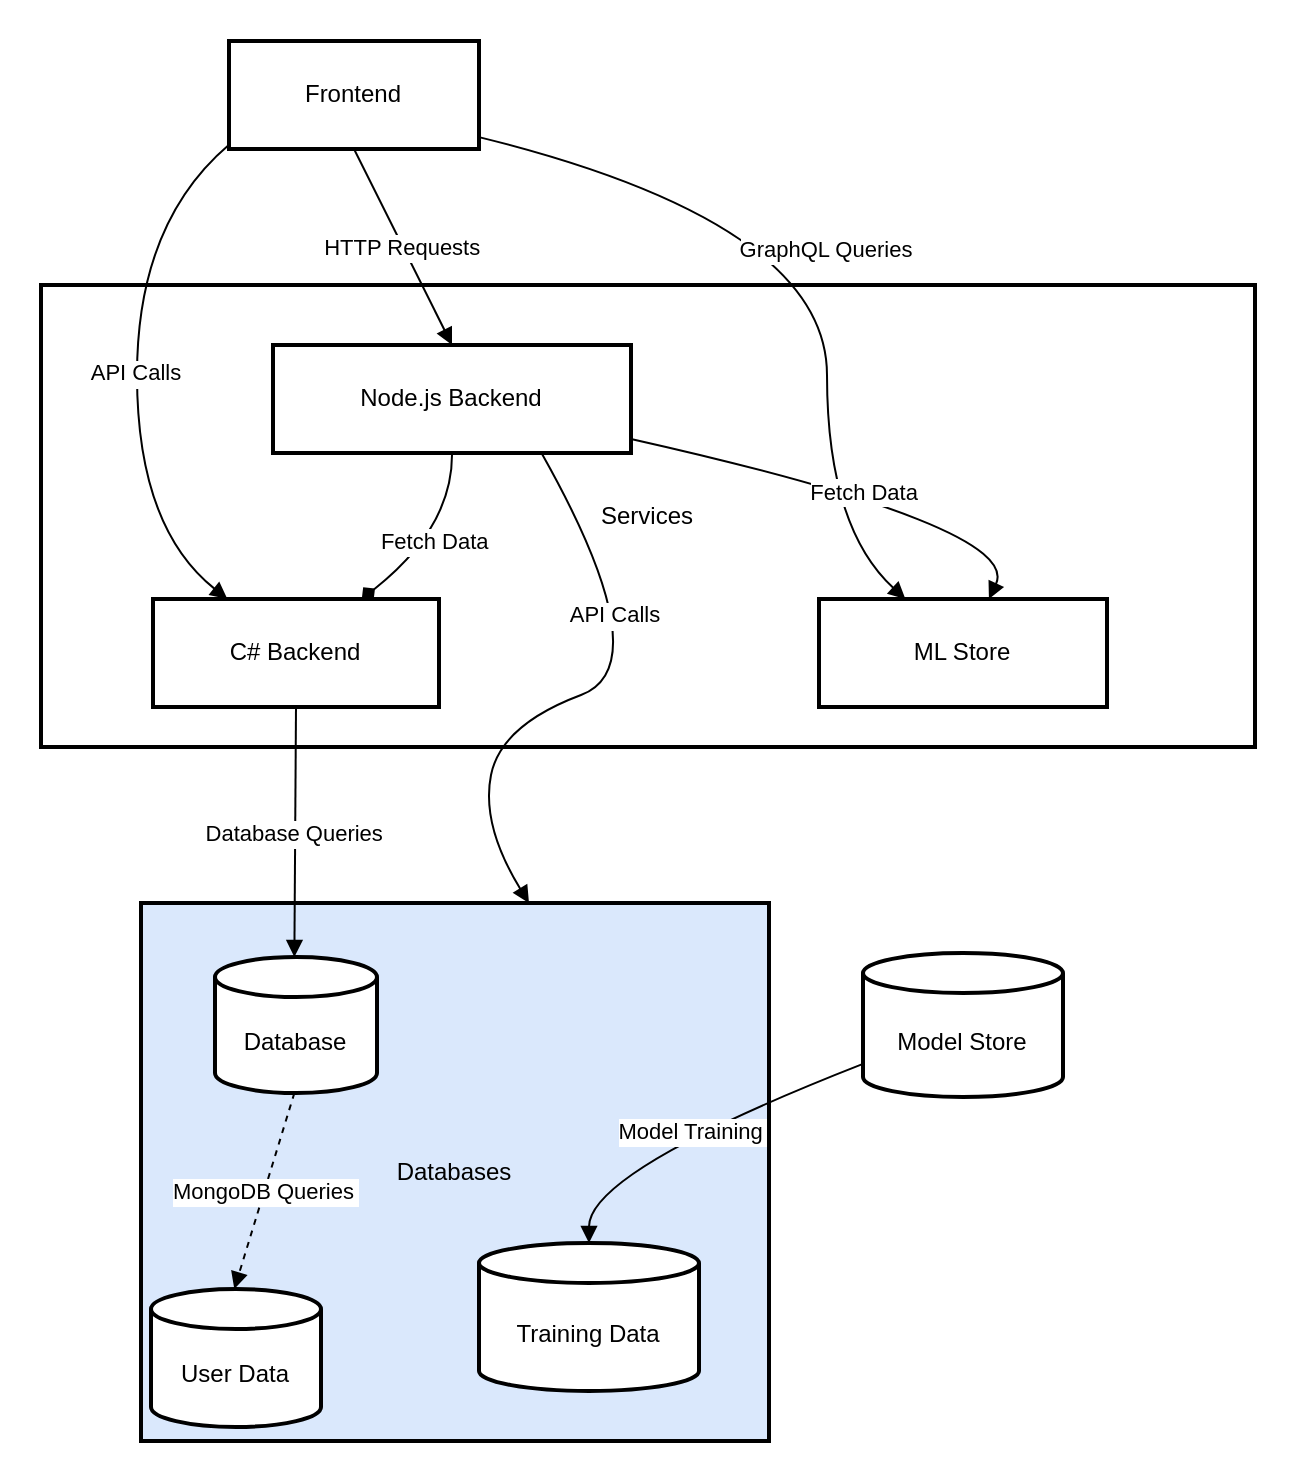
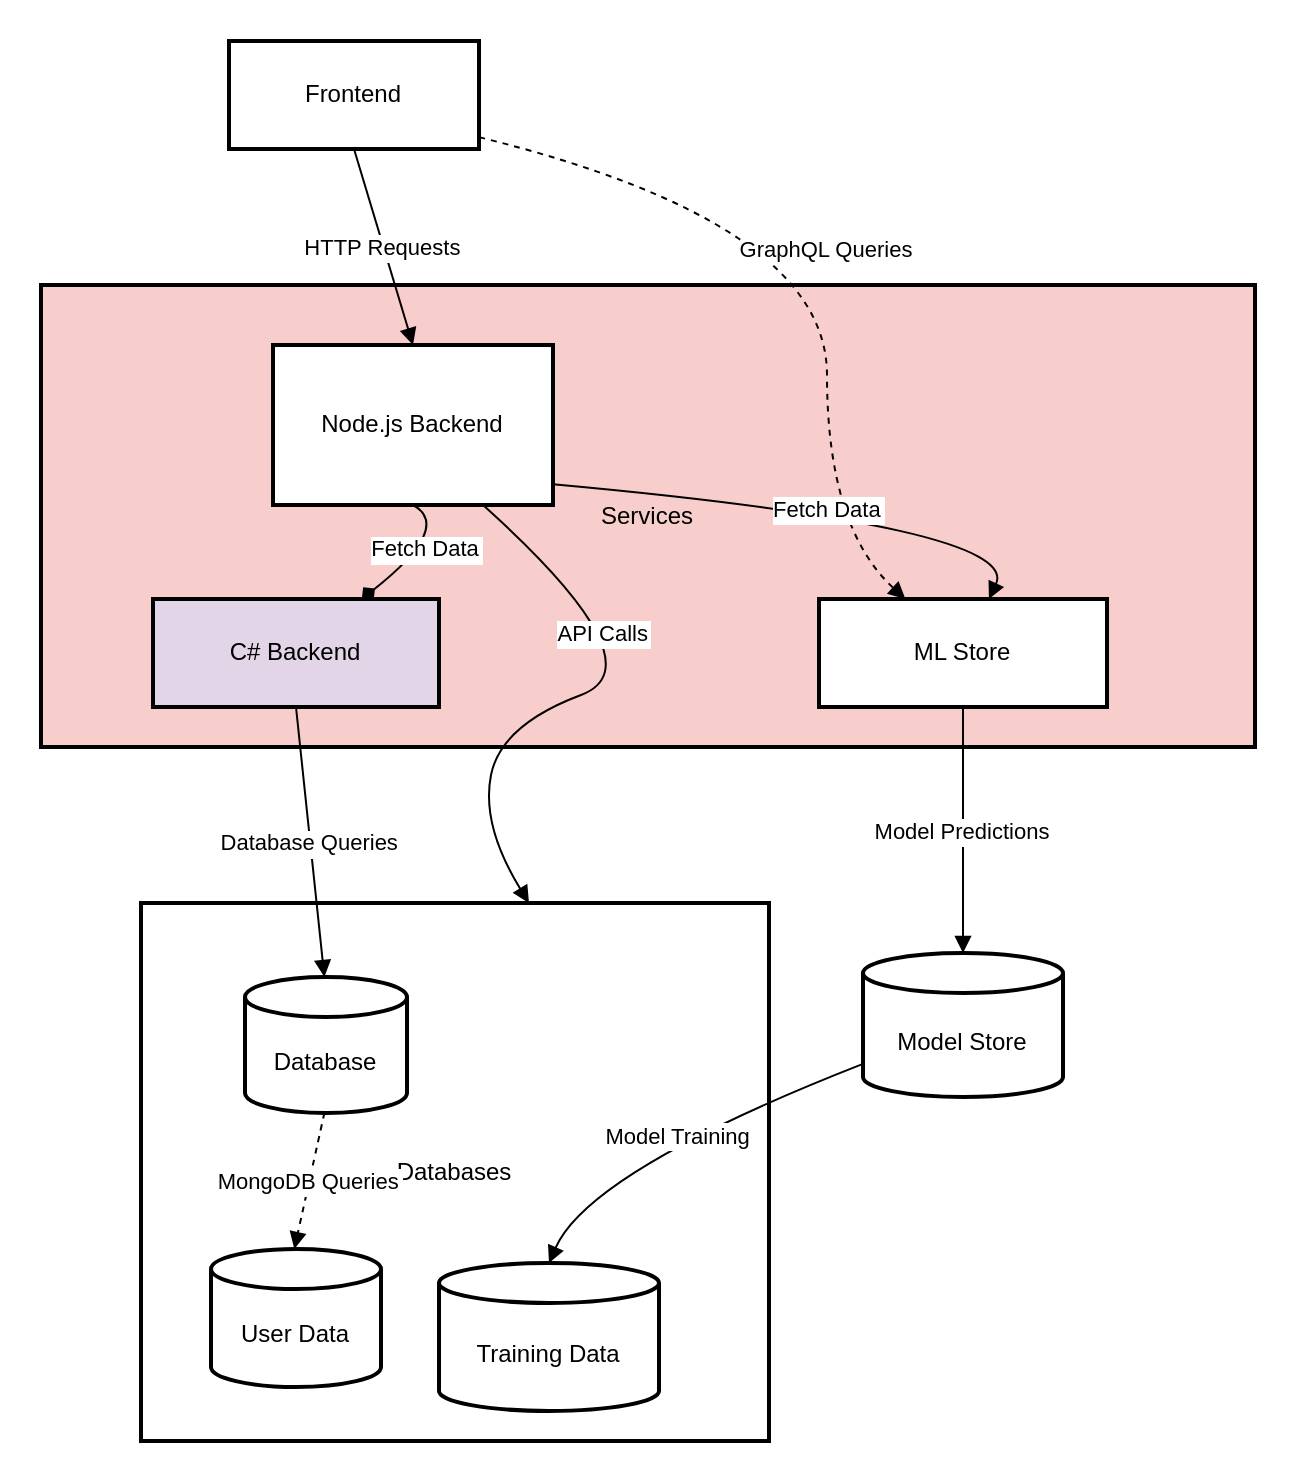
- <mxCell id="13" value="API Calls" style="curved=1;startArrow=none;endArrow=block;exitX=0;exitY=0.96;entryX=0.26;entryY=0;" parent="1" source="4" target="6" edge="1"><mxGeometry relative="1" as="geometry"><Array as="points"><mxPoint x="68" y="111" /><mxPoint x="68" y="263" /></Array></mxGeometry></mxCell>
- <mxCell id="5" value="Node.js Backend" style="whiteSpace=wrap;strokeWidth=2;" parent="1" vertex="1"><mxGeometry x="136" y="172" width="179" height="54" as="geometry" /></mxCell>
+ <mxCell id="5" value="Node.js Backend" style="whiteSpace=wrap;strokeWidth=2;" parent="1" vertex="1"><mxGeometry x="136" y="172" width="140" height="80" as="geometry" /></mxCell>
- <mxCell id="14" value="GraphQL Queries" style="curved=1;startArrow=none;endArrow=block;exitX=1;exitY=0.89;entryX=0.3;entryY=0;" parent="1" source="4" target="7" edge="1"><mxGeometry relative="1" as="geometry"><Array as="points"><mxPoint x="413" y="111" /><mxPoint x="413" y="263" /></Array></mxGeometry></mxCell>
+ <mxCell id="14" value="GraphQL Queries" style="curved=1;startArrow=none;endArrow=block;exitX=1;exitY=0.89;entryX=0.3;entryY=0;dashed=1;" parent="1" source="4" target="7" edge="1"><mxGeometry relative="1" as="geometry"><Array as="points"><mxPoint x="413" y="111" /><mxPoint x="413" y="263" /></Array></mxGeometry></mxCell>
- <mxCell id="3" value="Services" style="whiteSpace=wrap;strokeWidth=2;" parent="1" vertex="1"><mxGeometry x="20" y="142" width="607" height="231" as="geometry" /></mxCell>
+ <mxCell id="3" value="Services" style="whiteSpace=wrap;strokeWidth=2;fillColor=#f8cecc;" parent="1" vertex="1"><mxGeometry x="20" y="142" width="607" height="231" as="geometry" /></mxCell>
- <mxCell id="6" value="C# Backend" style="whiteSpace=wrap;strokeWidth=2;" parent="1" vertex="1"><mxGeometry x="76" y="299" width="143" height="54" as="geometry" /></mxCell>
+ <mxCell id="6" value="C# Backend" style="whiteSpace=wrap;strokeWidth=2;fillColor=#e1d5e7;" parent="1" vertex="1"><mxGeometry x="76" y="299" width="143" height="54" as="geometry" /></mxCell>
+ <mxCell id="18" value="Model Predictions" style="curved=1;startArrow=none;endArrow=block;exitX=0.5;exitY=1;entryX=0.5;entryY=0;" parent="1" source="7" target="9" edge="1"><mxGeometry relative="1" as="geometry"><Array as="points" /></mxGeometry></mxCell>
- <mxCell id="8" value="Database" style="shape=cylinder3;boundedLbl=1;backgroundOutline=1;size=10;strokeWidth=2;whiteSpace=wrap;" parent="1" vertex="1"><mxGeometry x="107" y="478" width="81" height="68" as="geometry" /></mxCell>
+ <mxCell id="8" value="Database" style="shape=cylinder3;boundedLbl=1;backgroundOutline=1;size=10;strokeWidth=2;whiteSpace=wrap;" parent="1" vertex="1"><mxGeometry x="122" y="488" width="81" height="68" as="geometry" /></mxCell>
- <mxCell id="2" value="Databases" style="whiteSpace=wrap;strokeWidth=2;fillColor=#dae8fc;" parent="1" vertex="1"><mxGeometry x="70" y="451" width="314" height="269" as="geometry" /></mxCell>
+ <mxCell id="2" value="Databases" style="whiteSpace=wrap;strokeWidth=2;" parent="1" vertex="1"><mxGeometry x="70" y="451" width="314" height="269" as="geometry" /></mxCell>
- <mxCell id="11" value="Training Data" style="shape=cylinder3;boundedLbl=1;backgroundOutline=1;size=10;strokeWidth=2;whiteSpace=wrap;" parent="1" vertex="1"><mxGeometry x="239" y="621" width="110" height="74" as="geometry" /></mxCell>
+ <mxCell id="11" value="Training Data" style="shape=cylinder3;boundedLbl=1;backgroundOutline=1;size=10;strokeWidth=2;whiteSpace=wrap;" parent="1" vertex="1"><mxGeometry x="219" y="631" width="110" height="74" as="geometry" /></mxCell>
- <mxCell id="10" value="User Data" style="shape=cylinder3;boundedLbl=1;backgroundOutline=1;size=10;strokeWidth=2;whiteSpace=wrap;" parent="1" vertex="1"><mxGeometry x="75" y="644" width="85" height="69" as="geometry" /></mxCell>
+ <mxCell id="10" value="User Data" style="shape=cylinder3;boundedLbl=1;backgroundOutline=1;size=10;strokeWidth=2;whiteSpace=wrap;" parent="1" vertex="1"><mxGeometry x="105" y="624" width="85" height="69" as="geometry" /></mxCell>
